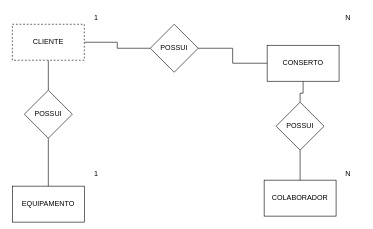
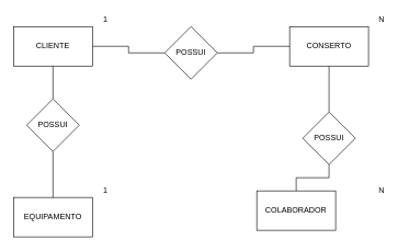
- <mxCell id="4" value="CLIENTE" style="rounded=0;whiteSpace=wrap;html=1;dashed=1;" vertex="1" parent="1"><mxGeometry x="20" y="40" width="120" height="60" as="geometry" /></mxCell>
+ <mxCell id="4" value="CLIENTE" style="rounded=0;whiteSpace=wrap;html=1;" vertex="1" parent="1"><mxGeometry x="20" y="40" width="120" height="60" as="geometry" /></mxCell>
- <mxCell id="7" value="CONSERTO" style="rounded=0;whiteSpace=wrap;html=1;" vertex="1" parent="1"><mxGeometry x="445" y="75" width="120" height="60" as="geometry" /></mxCell>
+ <mxCell id="7" value="CONSERTO" style="rounded=0;whiteSpace=wrap;html=1;" vertex="1" parent="1"><mxGeometry x="440" y="40" width="120" height="60" as="geometry" /></mxCell>
- <mxCell id="5" value="COLABORADOR" style="rounded=0;whiteSpace=wrap;html=1;" vertex="1" parent="1"><mxGeometry x="440" y="300" width="120" height="60" as="geometry" /></mxCell>
+ <mxCell id="5" value="COLABORADOR" style="rounded=0;whiteSpace=wrap;html=1;" vertex="1" parent="1"><mxGeometry x="390" y="290" width="120" height="60" as="geometry" /></mxCell>
- <mxCell id="15" value="EQUIPAMENTO" style="rounded=0;whiteSpace=wrap;html=1;" vertex="1" parent="1"><mxGeometry x="20" y="310" width="120" height="60" as="geometry" /></mxCell>
+ <mxCell id="15" value="EQUIPAMENTO" style="rounded=0;whiteSpace=wrap;html=1;" vertex="1" parent="1"><mxGeometry x="20" y="300" width="120" height="60" as="geometry" /></mxCell>
